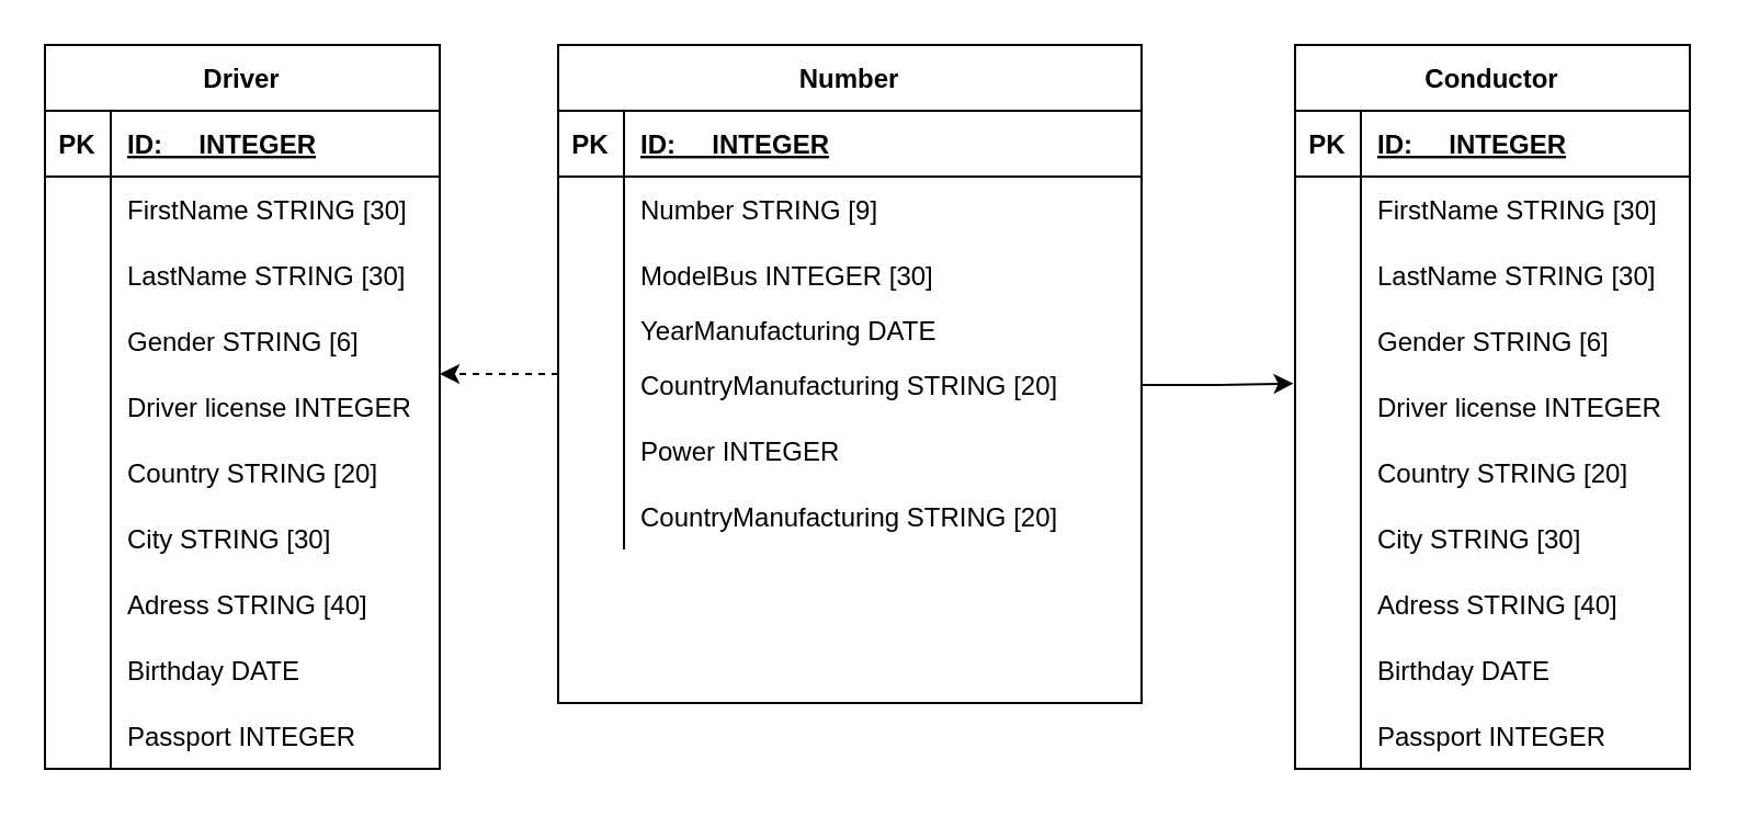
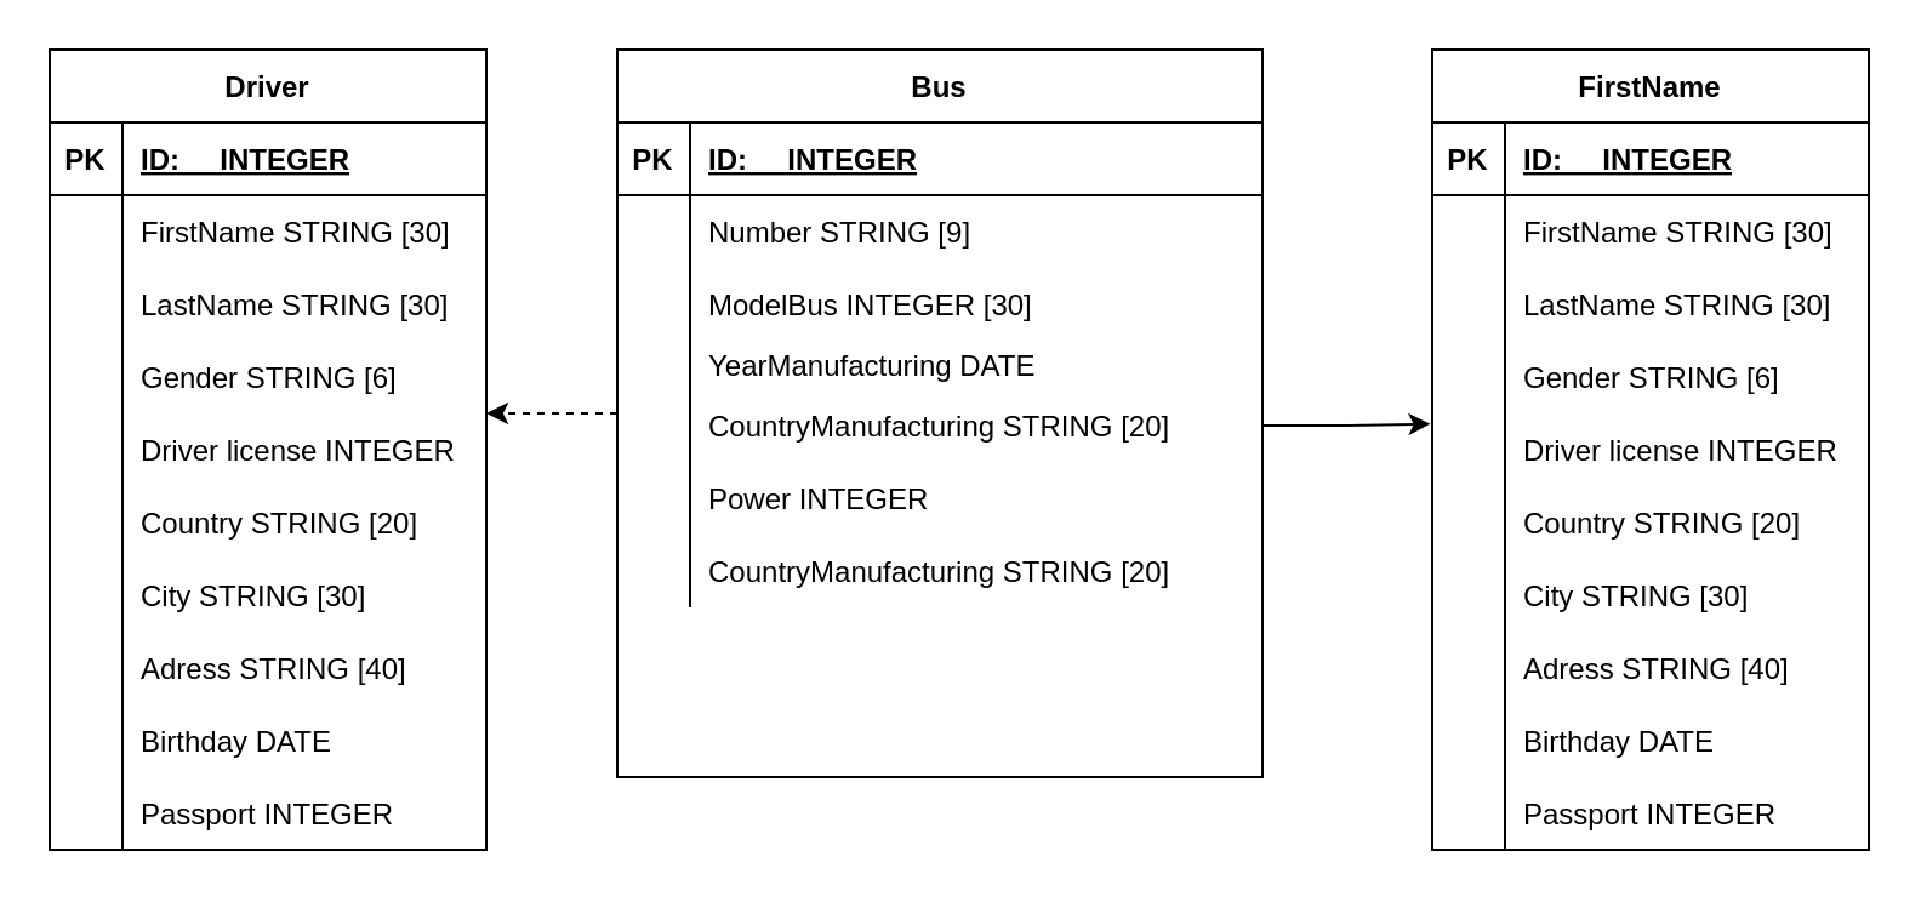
- <mxCell id="3" value="Number" style="shape=table;startSize=30;container=1;collapsible=1;childLayout=tableLayout;fixedRows=1;rowLines=0;fontStyle=1;align=center;resizeLast=1;" parent="1" vertex="1"><mxGeometry x="254" y="20" width="266" height="300" as="geometry" /></mxCell>
+ <mxCell id="3" value="Bus" style="shape=table;startSize=30;container=1;collapsible=1;childLayout=tableLayout;fixedRows=1;rowLines=0;fontStyle=1;align=center;resizeLast=1;" parent="1" vertex="1"><mxGeometry x="254" y="20" width="266" height="300" as="geometry" /></mxCell>
- <mxCell id="56" value="Conductor" style="shape=table;startSize=30;container=1;collapsible=1;childLayout=tableLayout;fixedRows=1;rowLines=0;fontStyle=1;align=center;resizeLast=1;" vertex="1" parent="1"><mxGeometry x="590" y="20" width="180" height="330" as="geometry" /></mxCell>
+ <mxCell id="56" value="FirstName" style="shape=table;startSize=30;container=1;collapsible=1;childLayout=tableLayout;fixedRows=1;rowLines=0;fontStyle=1;align=center;resizeLast=1;" vertex="1" parent="1"><mxGeometry x="590" y="20" width="180" height="330" as="geometry" /></mxCell>
